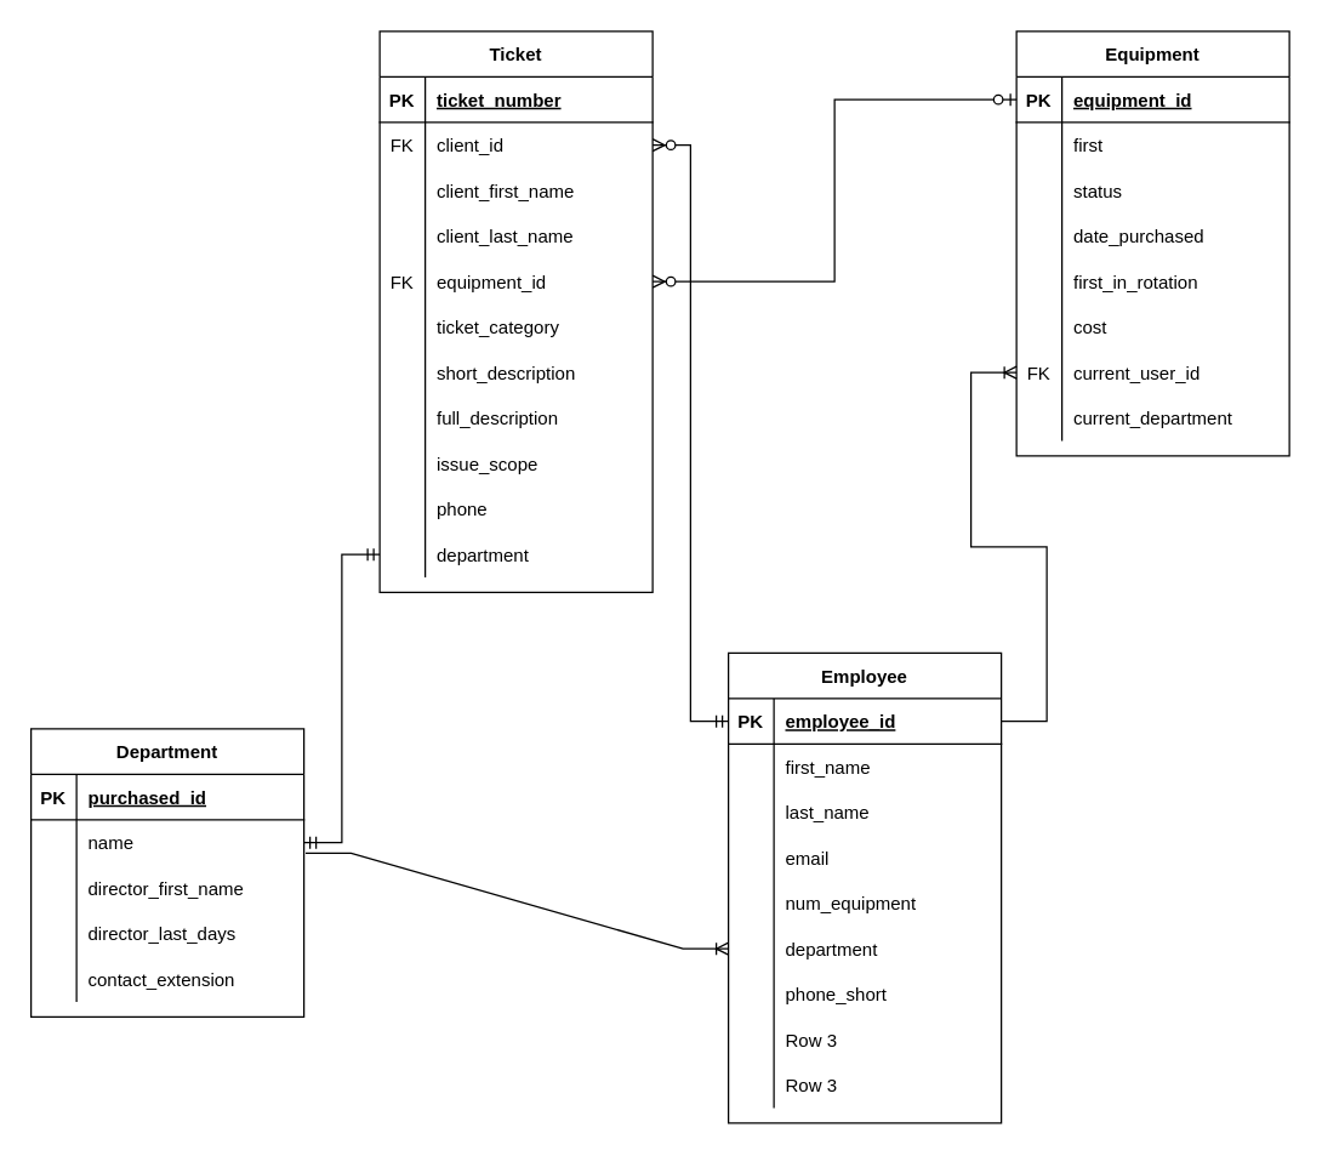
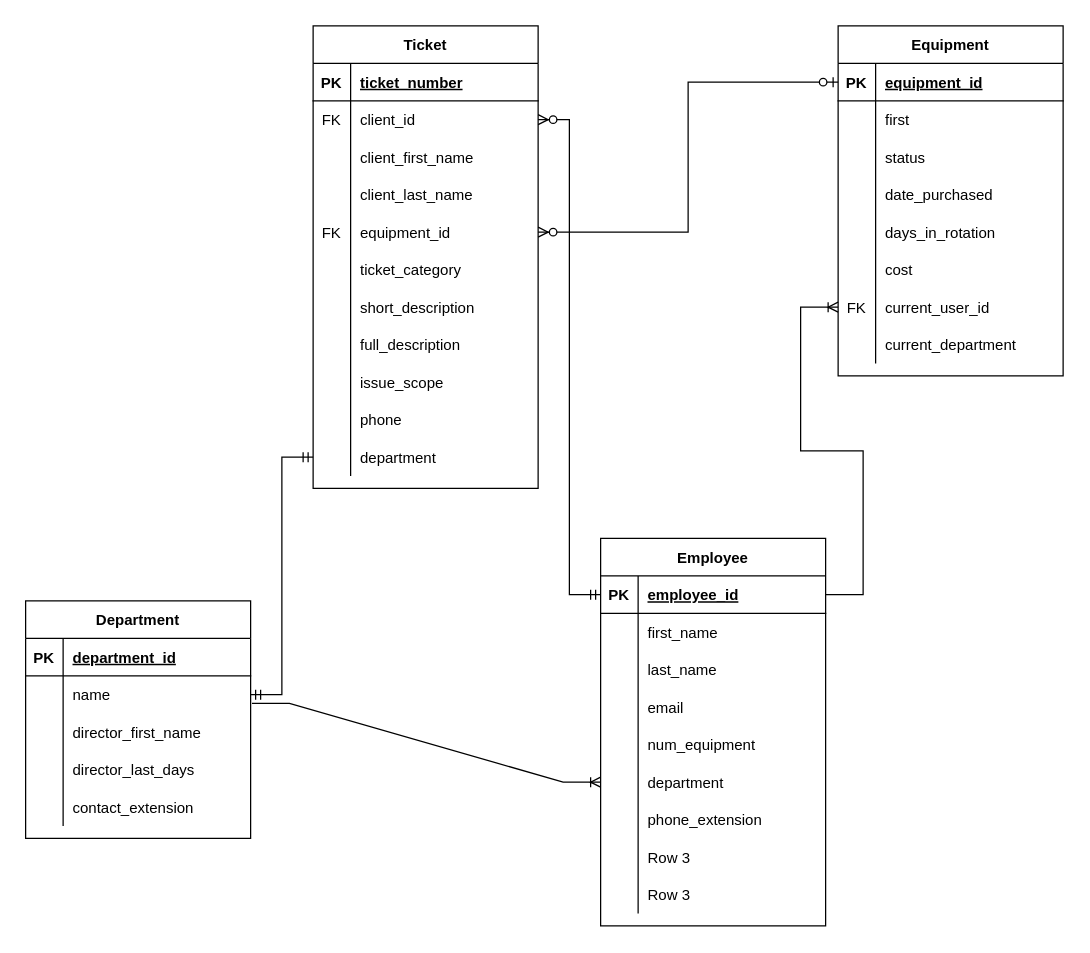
- <mxCell id="79" value="first_in_rotation" style="shape=partialRectangle;connectable=0;fillColor=none;top=0;left=0;bottom=0;right=0;align=left;spacingLeft=6;overflow=hidden;" vertex="1" parent="77"><mxGeometry x="30" width="150" height="30" as="geometry"><mxRectangle width="150" height="30" as="alternateBounds" /></mxGeometry></mxCell>
+ <mxCell id="79" value="days_in_rotation" style="shape=partialRectangle;connectable=0;fillColor=none;top=0;left=0;bottom=0;right=0;align=left;spacingLeft=6;overflow=hidden;" vertex="1" parent="77"><mxGeometry x="30" width="150" height="30" as="geometry"><mxRectangle width="150" height="30" as="alternateBounds" /></mxGeometry></mxCell>
- <mxCell id="92" value="purchased_id" style="shape=partialRectangle;connectable=0;fillColor=none;top=0;left=0;bottom=0;right=0;align=left;spacingLeft=6;fontStyle=5;overflow=hidden;" vertex="1" parent="90"><mxGeometry x="30" width="150" height="30" as="geometry"><mxRectangle width="150" height="30" as="alternateBounds" /></mxGeometry></mxCell>
+ <mxCell id="92" value="department_id" style="shape=partialRectangle;connectable=0;fillColor=none;top=0;left=0;bottom=0;right=0;align=left;spacingLeft=6;fontStyle=5;overflow=hidden;" vertex="1" parent="90"><mxGeometry x="30" width="150" height="30" as="geometry"><mxRectangle width="150" height="30" as="alternateBounds" /></mxGeometry></mxCell>
- <mxCell id="23" value="phone_short" style="shape=partialRectangle;connectable=0;fillColor=none;top=0;left=0;bottom=0;right=0;align=left;spacingLeft=6;overflow=hidden;" vertex="1" parent="21"><mxGeometry x="30" width="150" height="30" as="geometry"><mxRectangle width="150" height="30" as="alternateBounds" /></mxGeometry></mxCell>
+ <mxCell id="23" value="phone_extension" style="shape=partialRectangle;connectable=0;fillColor=none;top=0;left=0;bottom=0;right=0;align=left;spacingLeft=6;overflow=hidden;" vertex="1" parent="21"><mxGeometry x="30" width="150" height="30" as="geometry"><mxRectangle width="150" height="30" as="alternateBounds" /></mxGeometry></mxCell>
